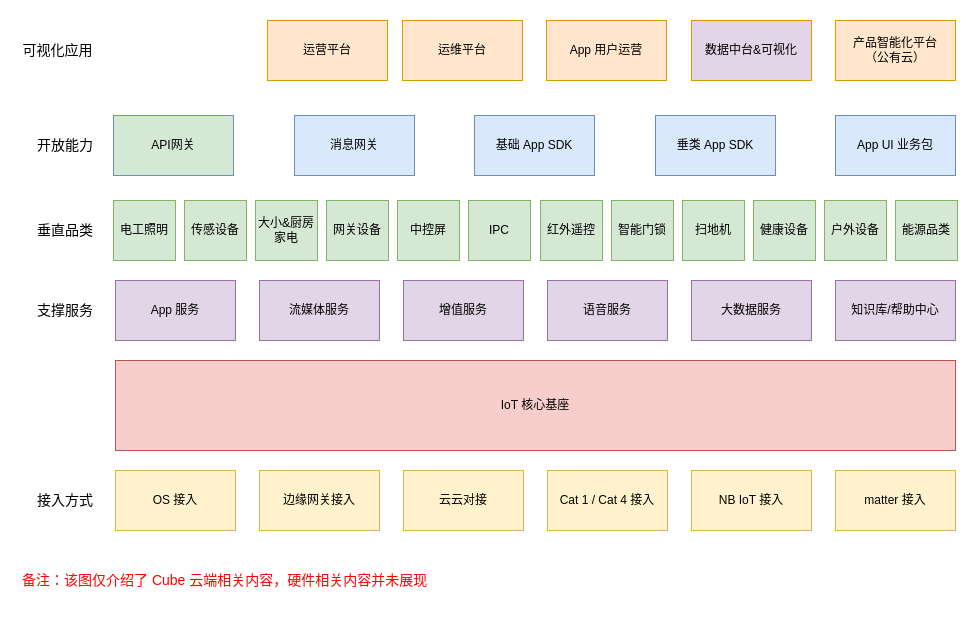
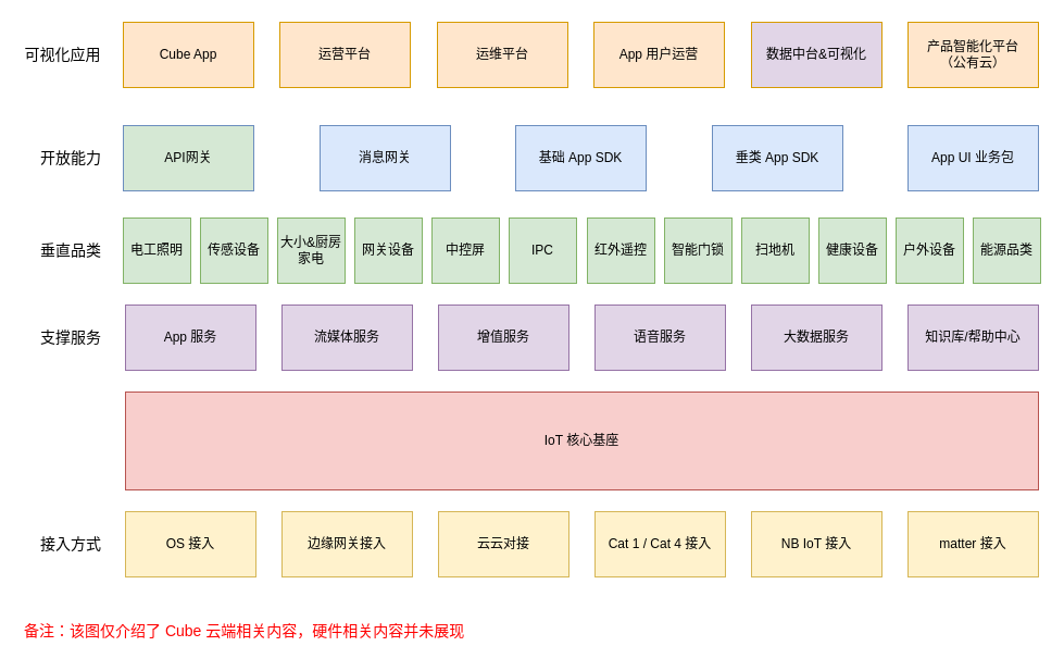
+ <mxCell id="33" value="Cube App" style="rounded=0;whiteSpace=wrap;html=1;fillColor=#ffe6cc;strokeColor=#d79b00;" parent="1" vertex="1"><mxGeometry x="113" y="20" width="120" height="60" as="geometry" /></mxCell>
- <mxCell id="34" value="运营平台" style="rounded=0;whiteSpace=wrap;html=1;fillColor=#ffe6cc;strokeColor=#d79b00;" parent="1" vertex="1"><mxGeometry x="267" y="20" width="120" height="60" as="geometry" /></mxCell>
+ <mxCell id="34" value="运营平台" style="rounded=0;whiteSpace=wrap;html=1;fillColor=#ffe6cc;strokeColor=#d79b00;" parent="1" vertex="1"><mxGeometry x="257" y="20" width="120" height="60" as="geometry" /></mxCell>
